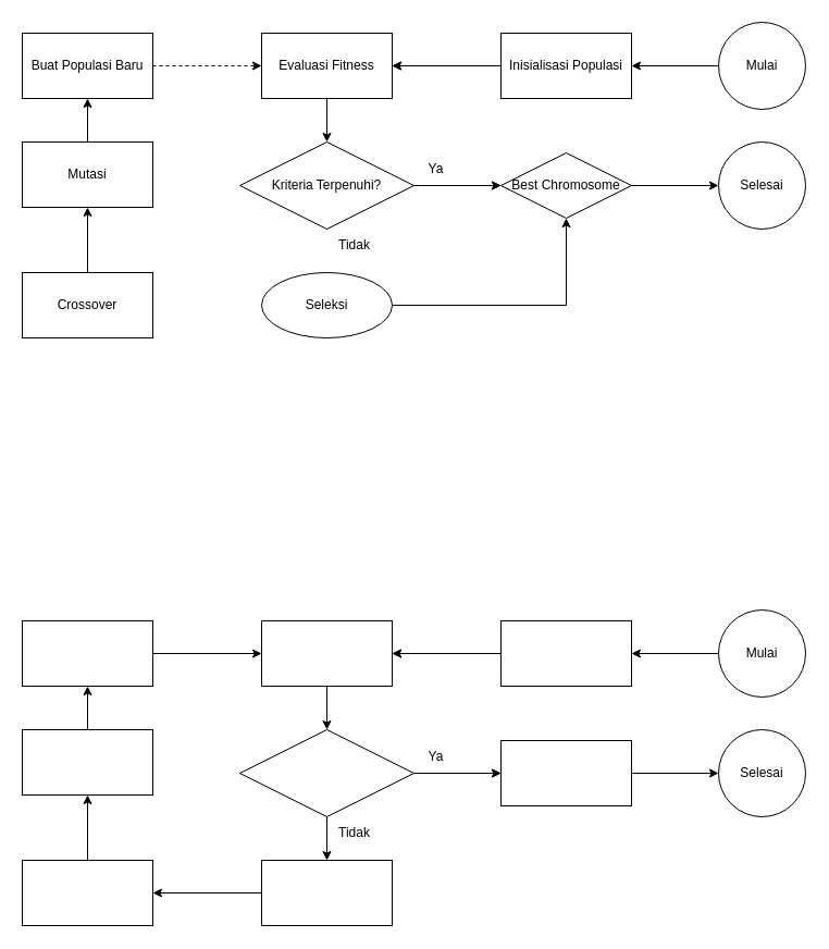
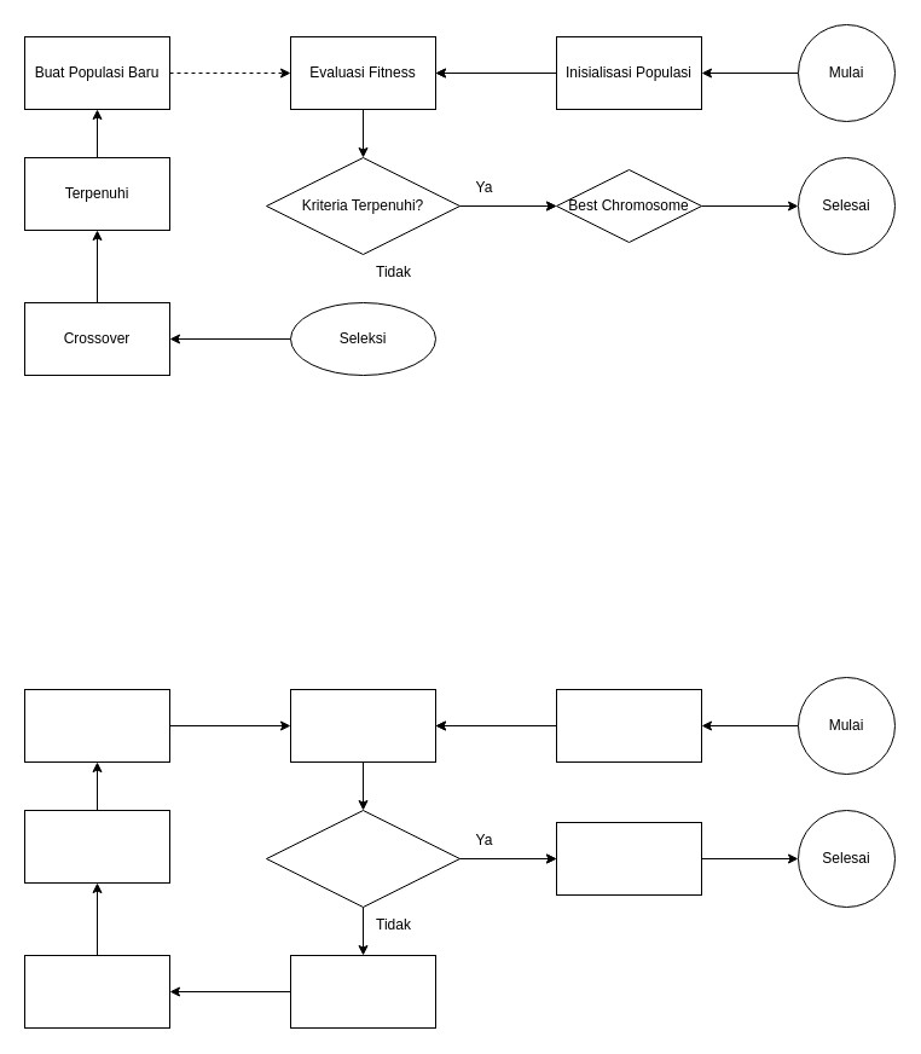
- <mxCell id="17" value="Mutasi" style="whiteSpace=wrap;html=1;" parent="1" vertex="1"><mxGeometry x="20" y="130" width="120" height="60" as="geometry" /></mxCell>
+ <mxCell id="17" value="Terpenuhi" style="whiteSpace=wrap;html=1;" parent="1" vertex="1"><mxGeometry x="20" y="130" width="120" height="60" as="geometry" /></mxCell>
- <mxCell id="10" value="" style="edgeStyle=orthogonalEdgeStyle;rounded=0;orthogonalLoop=1;jettySize=auto;html=1;" parent="1" source="11" target="23" edge="1"><mxGeometry relative="1" as="geometry" /></mxCell>
+ <mxCell id="10" value="" style="edgeStyle=orthogonalEdgeStyle;rounded=0;orthogonalLoop=1;jettySize=auto;html=1;" parent="1" source="11" target="15" edge="1"><mxGeometry relative="1" as="geometry" /></mxCell>
